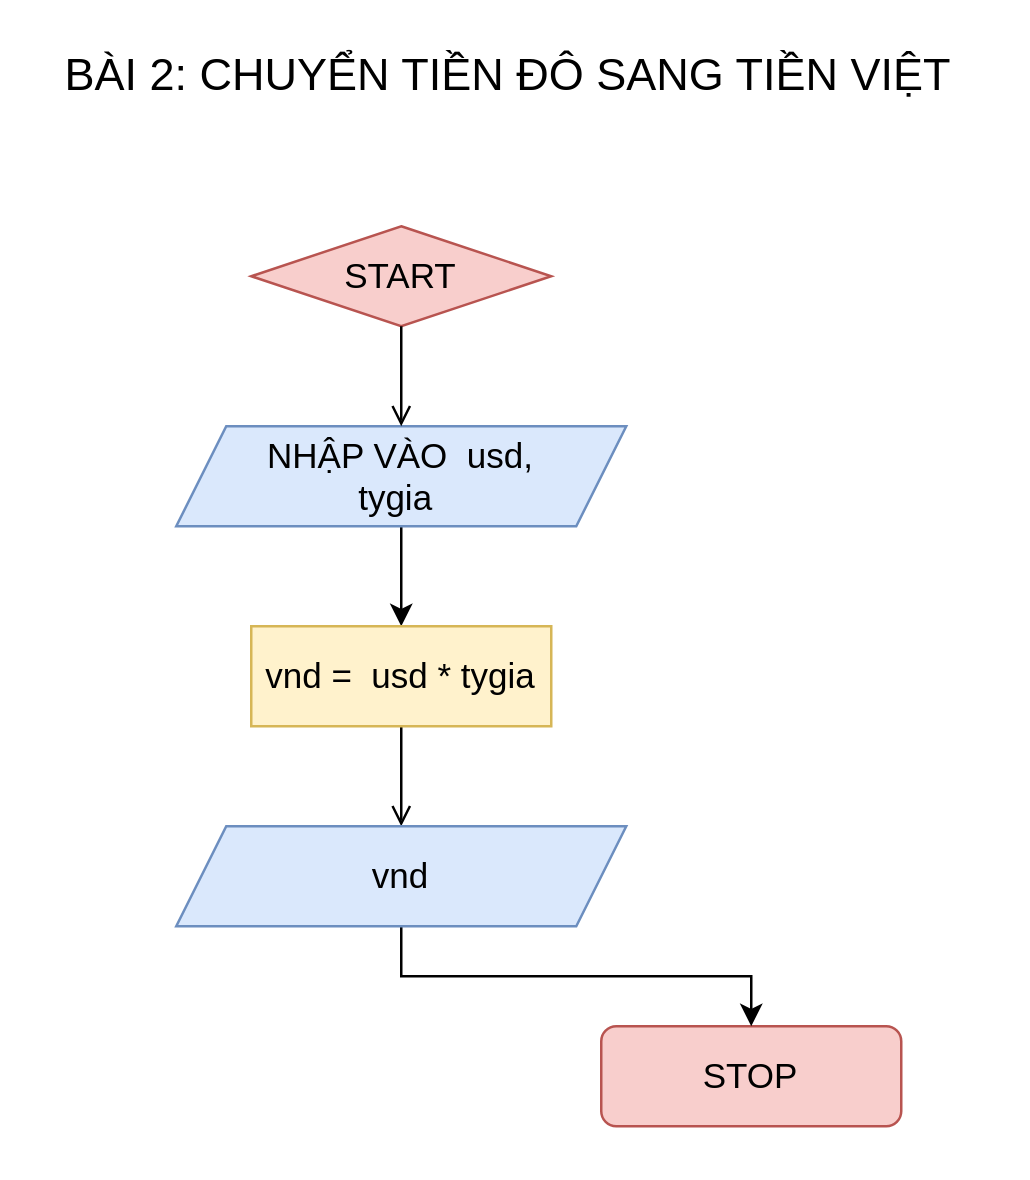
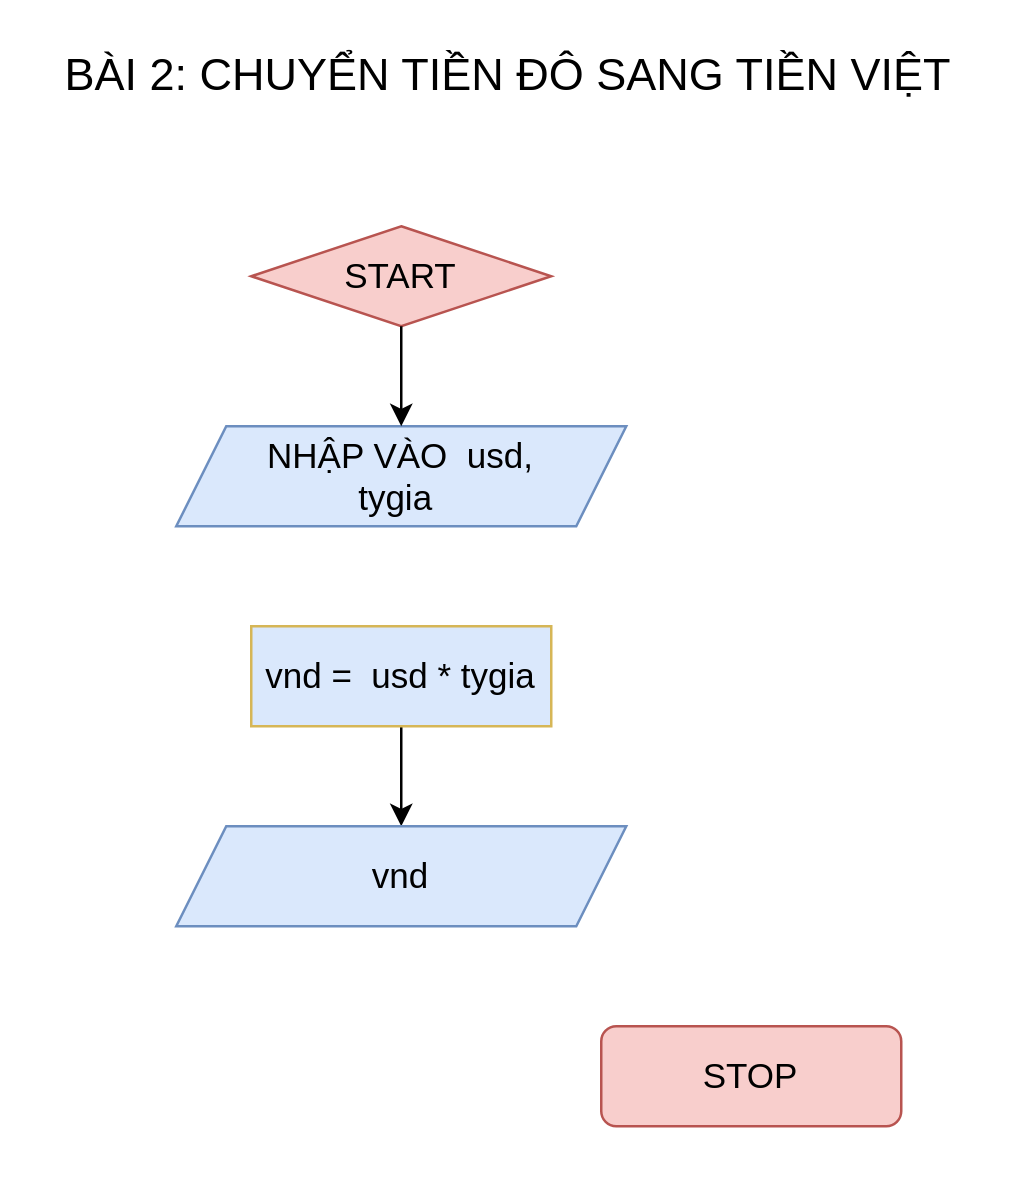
- <mxCell id="9" value="" style="endArrow=open;html=1;rounded=0;fontSize=14;exitX=0.5;exitY=1;exitDx=0;exitDy=0;" parent="1" source="2" target="6" edge="1"><mxGeometry width="50" height="50" relative="1" as="geometry"><mxPoint x="160" y="300" as="sourcePoint" /><mxPoint x="210" y="250" as="targetPoint" /><Array as="points"><mxPoint x="160" y="170" /></Array></mxGeometry></mxCell>
+ <mxCell id="9" value="" style="endArrow=classic;html=1;rounded=0;fontSize=14;exitX=0.5;exitY=1;exitDx=0;exitDy=0;" parent="1" source="2" target="6" edge="1"><mxGeometry width="50" height="50" relative="1" as="geometry"><mxPoint x="160" y="300" as="sourcePoint" /><mxPoint x="210" y="250" as="targetPoint" /><Array as="points"><mxPoint x="160" y="170" /></Array></mxGeometry></mxCell>
- <mxCell id="5" value="" style="edgeStyle=orthogonalEdgeStyle;rounded=0;orthogonalLoop=1;jettySize=auto;html=1;fontSize=14;" parent="1" source="6" target="8" edge="1"><mxGeometry relative="1" as="geometry" /></mxCell>
- <mxCell id="8" value="&lt;font style=&quot;font-size: 14px;&quot;&gt;vnd =&amp;nbsp; usd * tygia&lt;/font&gt;" style="rounded=0;whiteSpace=wrap;html=1;fontSize=12;fillColor=#fff2cc;strokeColor=#d6b656;" parent="1" vertex="1"><mxGeometry x="100" y="250" width="120" height="40" as="geometry" /></mxCell>
+ <mxCell id="8" value="&lt;font style=&quot;font-size: 14px;&quot;&gt;vnd =&amp;nbsp; usd * tygia&lt;/font&gt;" style="rounded=0;whiteSpace=wrap;html=1;fontSize=12;fillColor=#dae8fc;strokeColor=#d6b656;" parent="1" vertex="1"><mxGeometry x="100" y="250" width="120" height="40" as="geometry" /></mxCell>
- <mxCell id="7" value="" style="edgeStyle=orthogonalEdgeStyle;rounded=0;orthogonalLoop=1;jettySize=auto;html=1;fontSize=14;endArrow=open;" parent="1" source="8" target="11" edge="1"><mxGeometry relative="1" as="geometry" /></mxCell>
+ <mxCell id="7" value="" style="edgeStyle=orthogonalEdgeStyle;rounded=0;orthogonalLoop=1;jettySize=auto;html=1;fontSize=14;" parent="1" source="8" target="11" edge="1"><mxGeometry relative="1" as="geometry" /></mxCell>
- <mxCell id="10" value="" style="edgeStyle=orthogonalEdgeStyle;rounded=0;orthogonalLoop=1;jettySize=auto;html=1;fontSize=14;" parent="1" source="11" target="3" edge="1"><mxGeometry relative="1" as="geometry" /></mxCell>
